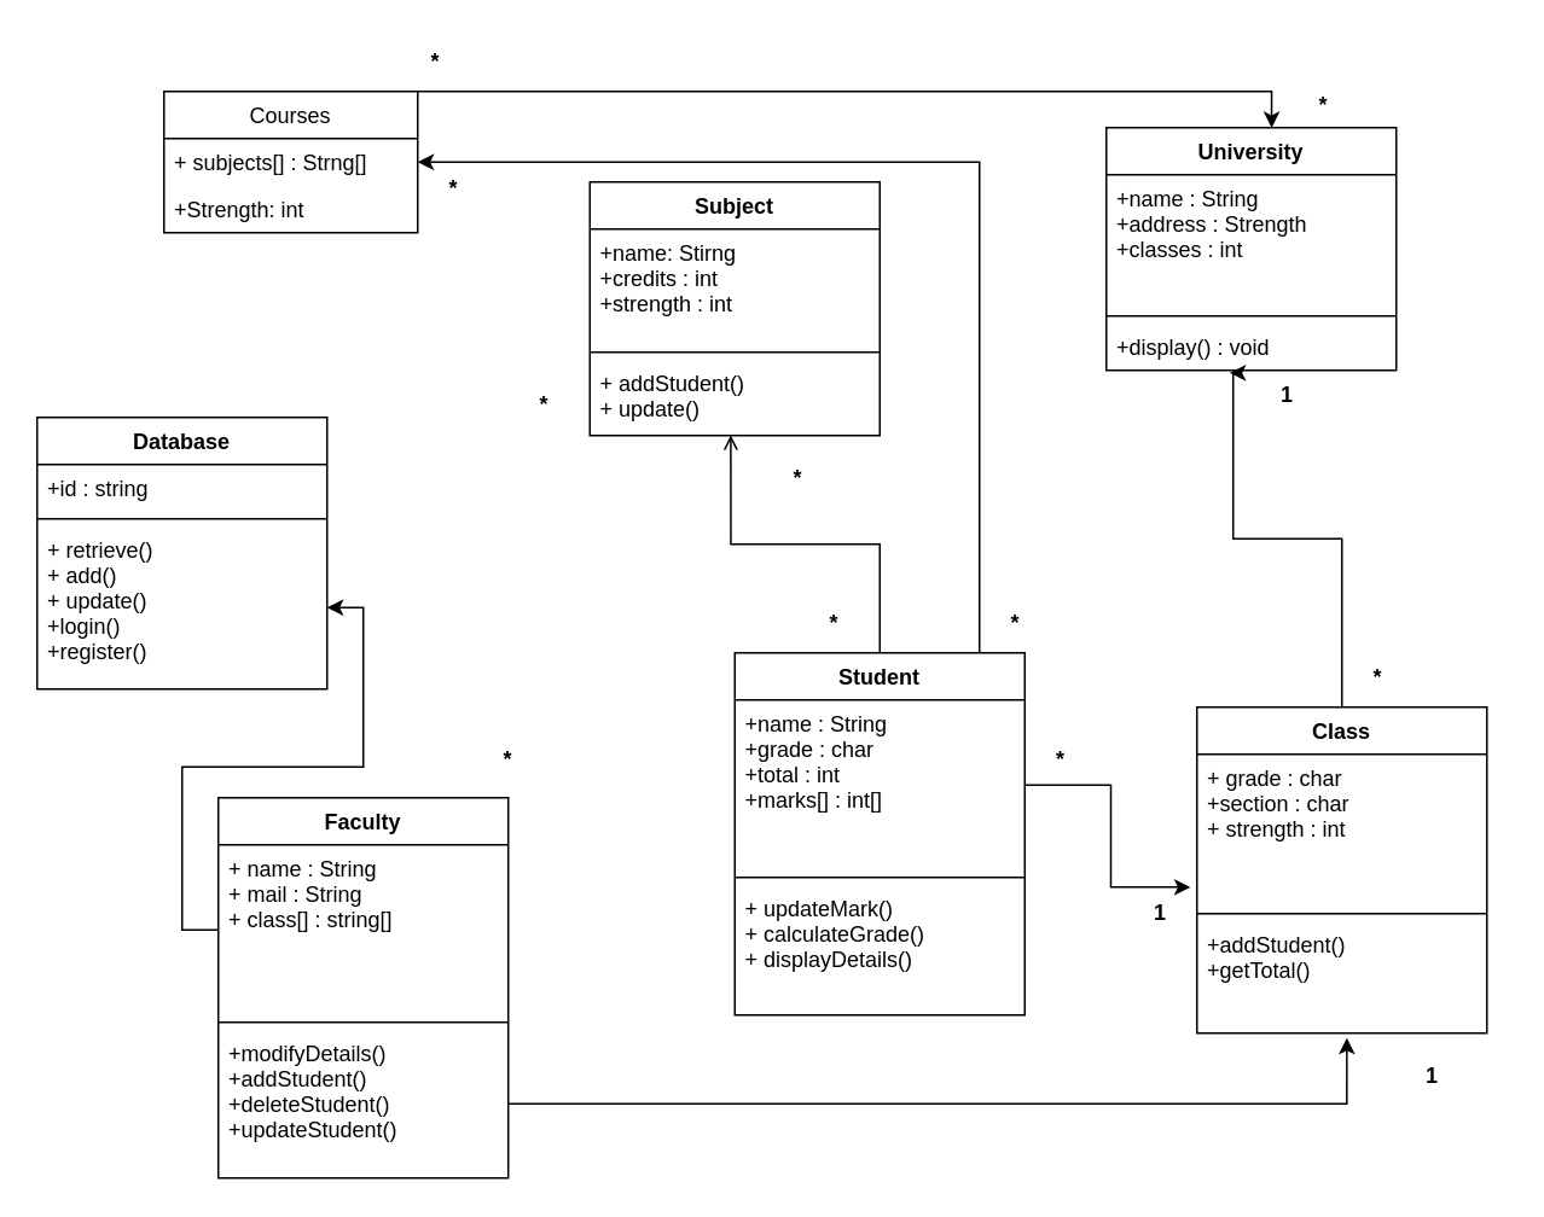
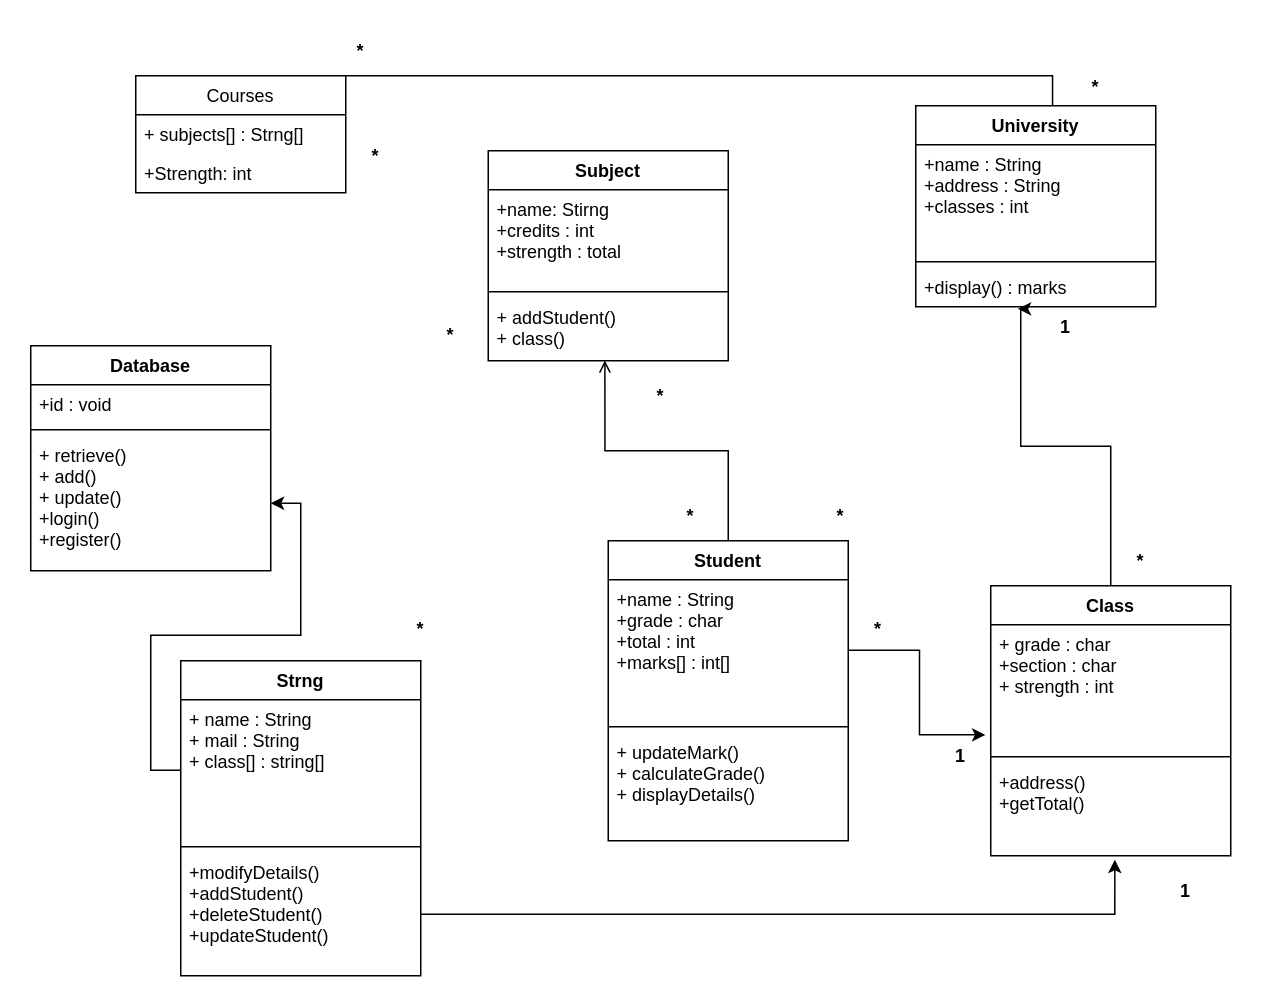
- <mxCell id="32" style="edgeStyle=orthogonalEdgeStyle;rounded=0;orthogonalLoop=1;jettySize=auto;html=1;entryX=0.57;entryY=0.001;entryDx=0;entryDy=0;entryPerimeter=0;" edge="1" parent="1" source="33" target="17"><mxGeometry relative="1" as="geometry"><Array as="points"><mxPoint x="701" y="50" /></Array></mxGeometry></mxCell>
+ <mxCell id="32" style="edgeStyle=orthogonalEdgeStyle;rounded=0;orthogonalLoop=1;jettySize=auto;html=1;entryX=0.57;entryY=0.001;entryDx=0;entryDy=0;entryPerimeter=0;endArrow=none;" edge="1" parent="1" source="33" target="17"><mxGeometry relative="1" as="geometry"><Array as="points"><mxPoint x="701" y="50" /></Array></mxGeometry></mxCell>
- <mxCell id="3" style="edgeStyle=orthogonalEdgeStyle;rounded=0;orthogonalLoop=1;jettySize=auto;html=1;entryX=1;entryY=0.5;entryDx=0;entryDy=0;" edge="1" parent="1" source="4" target="34"><mxGeometry relative="1" as="geometry"><Array as="points"><mxPoint x="540" y="89" /></Array></mxGeometry></mxCell>
- <mxCell id="18" value="+name : String&#10;+address : Strength&#10;+classes : int" style="text;strokeColor=none;fillColor=none;align=left;verticalAlign=top;spacingLeft=4;spacingRight=4;overflow=hidden;rotatable=0;points=[[0,0.5],[1,0.5]];portConstraint=eastwest;" vertex="1" parent="17"><mxGeometry y="26" width="160" height="74" as="geometry" /></mxCell>
+ <mxCell id="18" value="+name : String&#10;+address : String&#10;+classes : int" style="text;strokeColor=none;fillColor=none;align=left;verticalAlign=top;spacingLeft=4;spacingRight=4;overflow=hidden;rotatable=0;points=[[0,0.5],[1,0.5]];portConstraint=eastwest;" vertex="1" parent="17"><mxGeometry y="26" width="160" height="74" as="geometry" /></mxCell>
- <mxCell id="22" value="+name: Stirng&#10;+credits : int&#10;+strength : int" style="text;strokeColor=none;fillColor=none;align=left;verticalAlign=top;spacingLeft=4;spacingRight=4;overflow=hidden;rotatable=0;points=[[0,0.5],[1,0.5]];portConstraint=eastwest;" vertex="1" parent="21"><mxGeometry y="26" width="160" height="64" as="geometry" /></mxCell>
+ <mxCell id="22" value="+name: Stirng&#10;+credits : int&#10;+strength : total" style="text;strokeColor=none;fillColor=none;align=left;verticalAlign=top;spacingLeft=4;spacingRight=4;overflow=hidden;rotatable=0;points=[[0,0.5],[1,0.5]];portConstraint=eastwest;" vertex="1" parent="21"><mxGeometry y="26" width="160" height="64" as="geometry" /></mxCell>
- <mxCell id="20" value="+display() : void" style="text;strokeColor=none;fillColor=none;align=left;verticalAlign=top;spacingLeft=4;spacingRight=4;overflow=hidden;rotatable=0;points=[[0,0.5],[1,0.5]];portConstraint=eastwest;" vertex="1" parent="17"><mxGeometry y="108" width="160" height="26" as="geometry" /></mxCell>
+ <mxCell id="20" value="+display() : marks" style="text;strokeColor=none;fillColor=none;align=left;verticalAlign=top;spacingLeft=4;spacingRight=4;overflow=hidden;rotatable=0;points=[[0,0.5],[1,0.5]];portConstraint=eastwest;" vertex="1" parent="17"><mxGeometry y="108" width="160" height="26" as="geometry" /></mxCell>
- <mxCell id="24" value="+ addStudent()&#10;+ update()" style="text;strokeColor=none;fillColor=none;align=left;verticalAlign=top;spacingLeft=4;spacingRight=4;overflow=hidden;rotatable=0;points=[[0,0.5],[1,0.5]];portConstraint=eastwest;" vertex="1" parent="21"><mxGeometry y="98" width="160" height="42" as="geometry" /></mxCell>
+ <mxCell id="24" value="+ addStudent()&#10;+ class()" style="text;strokeColor=none;fillColor=none;align=left;verticalAlign=top;spacingLeft=4;spacingRight=4;overflow=hidden;rotatable=0;points=[[0,0.5],[1,0.5]];portConstraint=eastwest;" vertex="1" parent="21"><mxGeometry y="98" width="160" height="42" as="geometry" /></mxCell>
- <mxCell id="26" value="+id : string" style="text;strokeColor=none;fillColor=none;align=left;verticalAlign=top;spacingLeft=4;spacingRight=4;overflow=hidden;rotatable=0;points=[[0,0.5],[1,0.5]];portConstraint=eastwest;" vertex="1" parent="25"><mxGeometry y="26" width="160" height="26" as="geometry" /></mxCell>
+ <mxCell id="26" value="+id : void" style="text;strokeColor=none;fillColor=none;align=left;verticalAlign=top;spacingLeft=4;spacingRight=4;overflow=hidden;rotatable=0;points=[[0,0.5],[1,0.5]];portConstraint=eastwest;" vertex="1" parent="25"><mxGeometry y="26" width="160" height="26" as="geometry" /></mxCell>
- <mxCell id="8" value="Faculty" style="swimlane;fontStyle=1;align=center;verticalAlign=top;childLayout=stackLayout;horizontal=1;startSize=26;horizontalStack=0;resizeParent=1;resizeParentMax=0;resizeLast=0;collapsible=1;marginBottom=0;" vertex="1" parent="1"><mxGeometry x="120" y="440" width="160" height="210" as="geometry" /></mxCell>
+ <mxCell id="8" value="Strng" style="swimlane;fontStyle=1;align=center;verticalAlign=top;childLayout=stackLayout;horizontal=1;startSize=26;horizontalStack=0;resizeParent=1;resizeParentMax=0;resizeLast=0;collapsible=1;marginBottom=0;" vertex="1" parent="1"><mxGeometry x="120" y="440" width="160" height="210" as="geometry" /></mxCell>
- <mxCell id="16" value="+addStudent()&#10;+getTotal()" style="text;strokeColor=none;fillColor=none;align=left;verticalAlign=top;spacingLeft=4;spacingRight=4;overflow=hidden;rotatable=0;points=[[0,0.5],[1,0.5]];portConstraint=eastwest;" vertex="1" parent="13"><mxGeometry y="118" width="160" height="62" as="geometry" /></mxCell>
+ <mxCell id="16" value="+address()&#10;+getTotal()" style="text;strokeColor=none;fillColor=none;align=left;verticalAlign=top;spacingLeft=4;spacingRight=4;overflow=hidden;rotatable=0;points=[[0,0.5],[1,0.5]];portConstraint=eastwest;" vertex="1" parent="13"><mxGeometry y="118" width="160" height="62" as="geometry" /></mxCell>
